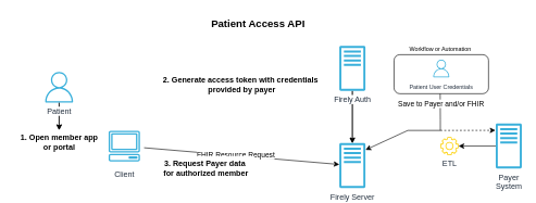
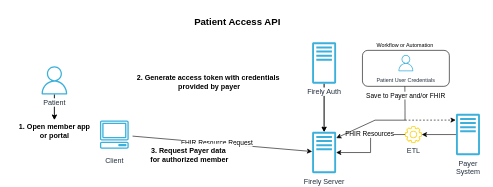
- <mxCell id="15" value="&lt;b&gt;2. Generate access token&amp;nbsp;&lt;/b&gt;&lt;b style=&quot;background-color: initial;&quot;&gt;with credentials&amp;nbsp;&lt;/b&gt;&lt;div&gt;&lt;b style=&quot;background-color: initial;&quot;&gt;provided by payer&lt;/b&gt;&lt;/div&gt;" style="text;html=1;align=center;verticalAlign=middle;resizable=0;points=[];autosize=1;strokeColor=none;fillColor=default;" parent="1" vertex="1"><mxGeometry x="240" y="109.34" width="260" height="40" as="geometry" /></mxCell>
+ <mxCell id="15" value="&lt;b&gt;2. Generate access token&amp;nbsp;&lt;/b&gt;&lt;b style=&quot;background-color: initial;&quot;&gt;with credentials&amp;nbsp;&lt;/b&gt;&lt;div&gt;&lt;b style=&quot;background-color: initial;&quot;&gt;provided by payer&lt;/b&gt;&lt;/div&gt;" style="text;html=1;align=center;verticalAlign=middle;resizable=0;points=[];autosize=1;strokeColor=none;fillColor=default;" parent="1" vertex="1"><mxGeometry x="240" y="109.34" width="215" height="55" as="geometry" /></mxCell>
+ <mxCell id="5" style="edgeStyle=orthogonalEdgeStyle;rounded=0;orthogonalLoop=1;jettySize=auto;html=1;" parent="1" source="7" target="3" edge="1"><mxGeometry relative="1" as="geometry" /></mxCell>
+ <mxCell id="6" value="&lt;div&gt;FHIR Resources&lt;br&gt;&lt;/div&gt;" style="edgeLabel;html=1;align=center;verticalAlign=middle;resizable=0;points=[];" parent="5" vertex="1" connectable="0"><mxGeometry x="-0.203" y="2" relative="1" as="geometry"><mxPoint x="-4" y="-2" as="offset" /></mxGeometry></mxCell>
